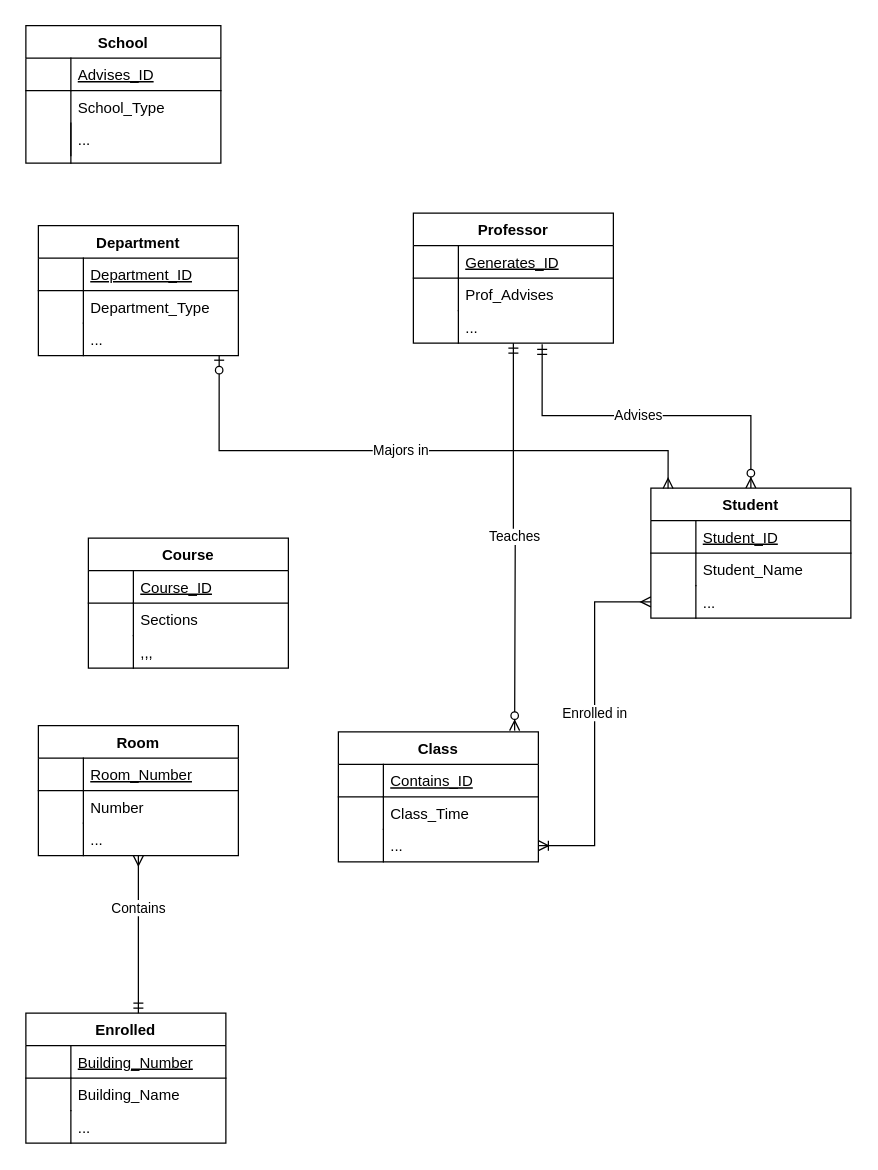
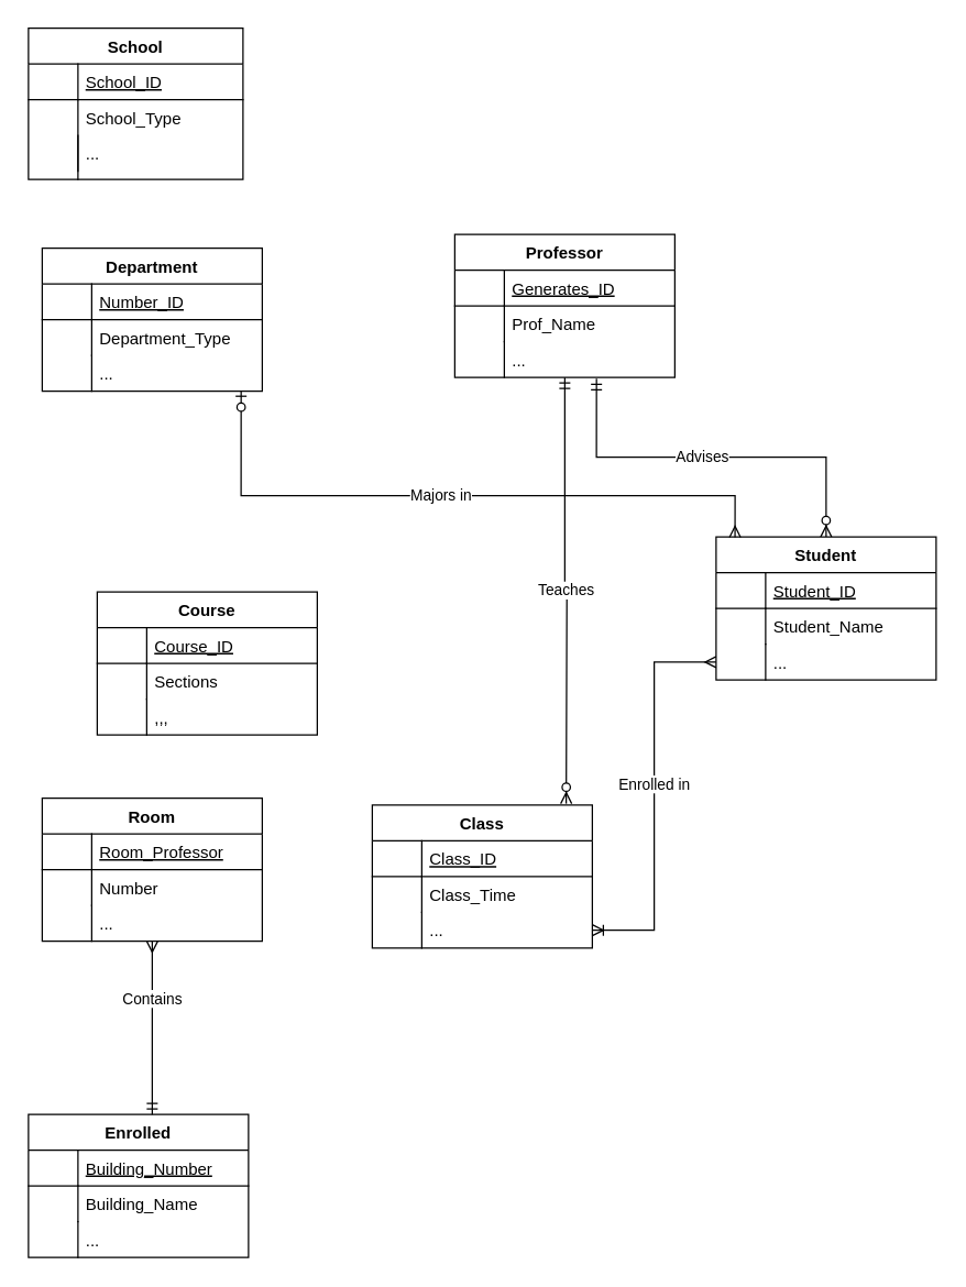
- <mxCell id="3" value="Advises_ID" style="shape=partialRectangle;top=0;left=0;right=0;bottom=1;align=left;verticalAlign=top;fillColor=none;spacingLeft=40;spacingRight=4;overflow=hidden;rotatable=0;points=[[0,0.5],[1,0.5]];portConstraint=eastwest;dropTarget=0;rounded=0;shadow=0;strokeWidth=1;fontStyle=4" parent="2" vertex="1"><mxGeometry y="26" width="156" height="26" as="geometry" /></mxCell>
+ <mxCell id="3" value="School_ID" style="shape=partialRectangle;top=0;left=0;right=0;bottom=1;align=left;verticalAlign=top;fillColor=none;spacingLeft=40;spacingRight=4;overflow=hidden;rotatable=0;points=[[0,0.5],[1,0.5]];portConstraint=eastwest;dropTarget=0;rounded=0;shadow=0;strokeWidth=1;fontStyle=4" parent="2" vertex="1"><mxGeometry y="26" width="156" height="26" as="geometry" /></mxCell>
- <mxCell id="23" value="Department_ID" style="shape=partialRectangle;top=0;left=0;right=0;bottom=1;align=left;verticalAlign=top;fillColor=none;spacingLeft=40;spacingRight=4;overflow=hidden;rotatable=0;points=[[0,0.5],[1,0.5]];portConstraint=eastwest;dropTarget=0;rounded=0;shadow=0;strokeWidth=1;fontStyle=4" parent="22" vertex="1"><mxGeometry y="26" width="160" height="26" as="geometry" /></mxCell>
+ <mxCell id="23" value="Number_ID" style="shape=partialRectangle;top=0;left=0;right=0;bottom=1;align=left;verticalAlign=top;fillColor=none;spacingLeft=40;spacingRight=4;overflow=hidden;rotatable=0;points=[[0,0.5],[1,0.5]];portConstraint=eastwest;dropTarget=0;rounded=0;shadow=0;strokeWidth=1;fontStyle=4" parent="22" vertex="1"><mxGeometry y="26" width="160" height="26" as="geometry" /></mxCell>
- <mxCell id="11" value="Prof_Advises" style="shape=partialRectangle;top=0;left=0;right=0;bottom=0;align=left;verticalAlign=top;fillColor=none;spacingLeft=40;spacingRight=4;overflow=hidden;rotatable=0;points=[[0,0.5],[1,0.5]];portConstraint=eastwest;dropTarget=0;rounded=0;shadow=0;strokeWidth=1;" parent="8" vertex="1"><mxGeometry y="52" width="160" height="26" as="geometry" /></mxCell>
+ <mxCell id="11" value="Prof_Name" style="shape=partialRectangle;top=0;left=0;right=0;bottom=0;align=left;verticalAlign=top;fillColor=none;spacingLeft=40;spacingRight=4;overflow=hidden;rotatable=0;points=[[0,0.5],[1,0.5]];portConstraint=eastwest;dropTarget=0;rounded=0;shadow=0;strokeWidth=1;" parent="8" vertex="1"><mxGeometry y="52" width="160" height="26" as="geometry" /></mxCell>
- <mxCell id="52" value="Room_Number" style="shape=partialRectangle;top=0;left=0;right=0;bottom=1;align=left;verticalAlign=top;fillColor=none;spacingLeft=40;spacingRight=4;overflow=hidden;rotatable=0;points=[[0,0.5],[1,0.5]];portConstraint=eastwest;dropTarget=0;rounded=0;shadow=0;strokeWidth=1;fontStyle=4" parent="51" vertex="1"><mxGeometry y="26" width="160" height="26" as="geometry" /></mxCell>
+ <mxCell id="52" value="Room_Professor" style="shape=partialRectangle;top=0;left=0;right=0;bottom=1;align=left;verticalAlign=top;fillColor=none;spacingLeft=40;spacingRight=4;overflow=hidden;rotatable=0;points=[[0,0.5],[1,0.5]];portConstraint=eastwest;dropTarget=0;rounded=0;shadow=0;strokeWidth=1;fontStyle=4" parent="51" vertex="1"><mxGeometry y="26" width="160" height="26" as="geometry" /></mxCell>
- <mxCell id="16" value="Contains_ID" style="shape=partialRectangle;top=0;left=0;right=0;bottom=1;align=left;verticalAlign=top;fillColor=none;spacingLeft=40;spacingRight=4;overflow=hidden;rotatable=0;points=[[0,0.5],[1,0.5]];portConstraint=eastwest;dropTarget=0;rounded=0;shadow=0;strokeWidth=1;fontStyle=4" parent="15" vertex="1"><mxGeometry y="26" width="160" height="26" as="geometry" /></mxCell>
+ <mxCell id="16" value="Class_ID" style="shape=partialRectangle;top=0;left=0;right=0;bottom=1;align=left;verticalAlign=top;fillColor=none;spacingLeft=40;spacingRight=4;overflow=hidden;rotatable=0;points=[[0,0.5],[1,0.5]];portConstraint=eastwest;dropTarget=0;rounded=0;shadow=0;strokeWidth=1;fontStyle=4" parent="15" vertex="1"><mxGeometry y="26" width="160" height="26" as="geometry" /></mxCell>
